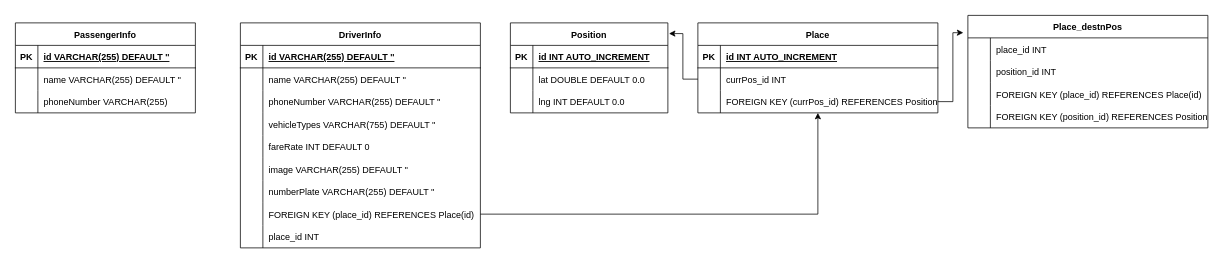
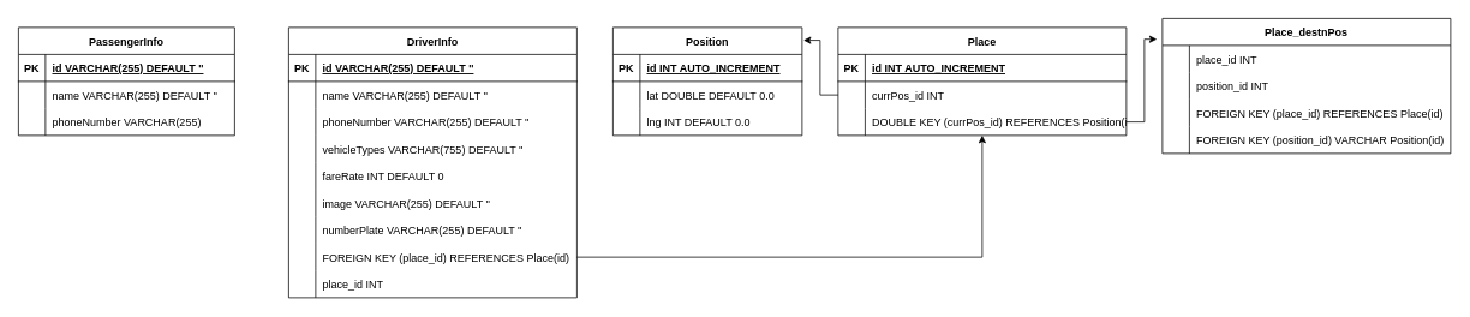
- <mxCell id="59" value="FOREIGN KEY (currPos_id) REFERENCES Position(id)" style="shape=partialRectangle;overflow=hidden;connectable=0;fillColor=none;align=left;strokeColor=inherit;top=0;left=0;bottom=0;right=0;spacingLeft=6;" vertex="1" parent="57"><mxGeometry x="30" width="290" height="30" as="geometry"><mxRectangle width="290" height="30" as="alternateBounds" /></mxGeometry></mxCell>
+ <mxCell id="59" value="DOUBLE KEY (currPos_id) REFERENCES Position(id)" style="shape=partialRectangle;overflow=hidden;connectable=0;fillColor=none;align=left;strokeColor=inherit;top=0;left=0;bottom=0;right=0;spacingLeft=6;" vertex="1" parent="57"><mxGeometry x="30" width="290" height="30" as="geometry"><mxRectangle width="290" height="30" as="alternateBounds" /></mxGeometry></mxCell>
- <mxCell id="72" value="FOREIGN KEY (position_id) REFERENCES Position(id)" style="shape=partialRectangle;overflow=hidden;connectable=0;fillColor=none;align=left;strokeColor=inherit;top=0;left=0;bottom=0;right=0;spacingLeft=6;" vertex="1" parent="70"><mxGeometry x="30" width="290" height="30" as="geometry"><mxRectangle width="290" height="30" as="alternateBounds" /></mxGeometry></mxCell>
+ <mxCell id="72" value="FOREIGN KEY (position_id) VARCHAR Position(id)" style="shape=partialRectangle;overflow=hidden;connectable=0;fillColor=none;align=left;strokeColor=inherit;top=0;left=0;bottom=0;right=0;spacingLeft=6;" vertex="1" parent="70"><mxGeometry x="30" width="290" height="30" as="geometry"><mxRectangle width="290" height="30" as="alternateBounds" /></mxGeometry></mxCell>
